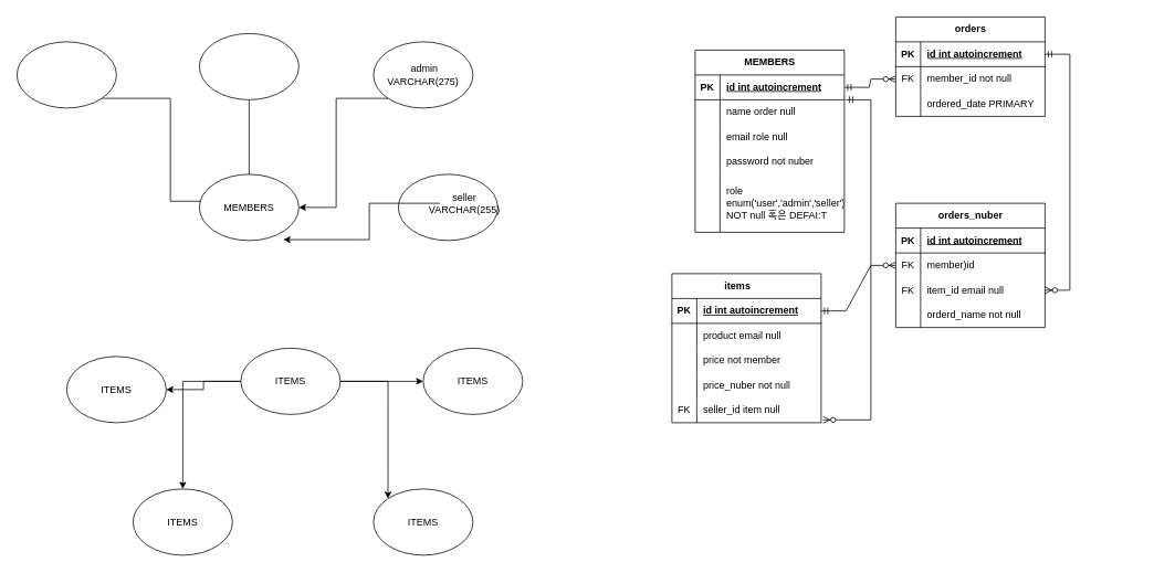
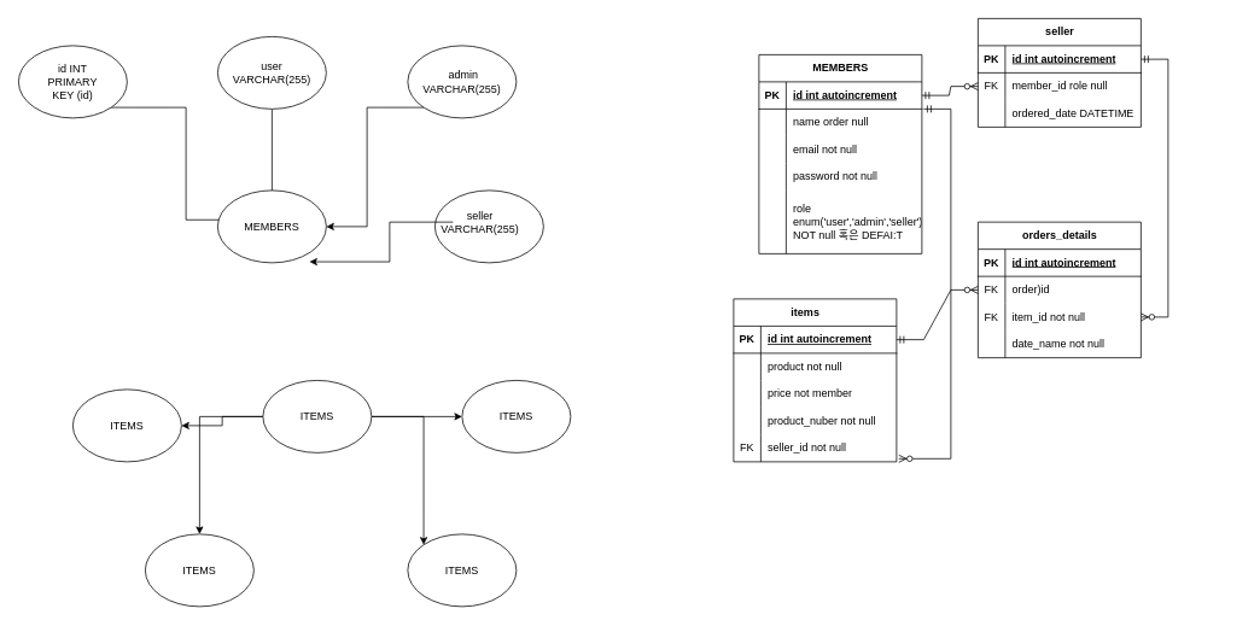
- <mxCell id="75" value="orders" style="shape=table;startSize=30;container=1;collapsible=1;childLayout=tableLayout;fixedRows=1;rowLines=0;fontStyle=1;align=center;resizeLast=1;html=1;" vertex="1" parent="1"><mxGeometry x="1080" y="20" width="180" height="120" as="geometry" /></mxCell>
+ <mxCell id="75" value="seller" style="shape=table;startSize=30;container=1;collapsible=1;childLayout=tableLayout;fixedRows=1;rowLines=0;fontStyle=1;align=center;resizeLast=1;html=1;" vertex="1" parent="1"><mxGeometry x="1080" y="20" width="180" height="120" as="geometry" /></mxCell>
+ <mxCell id="12" value="user VARCHAR(255)" style="text;html=1;strokeColor=none;fillColor=none;align=center;verticalAlign=middle;whiteSpace=wrap;rounded=0;" vertex="1" parent="1"><mxGeometry x="270" y="65" width="60" height="30" as="geometry" /></mxCell>
+ <mxCell id="11" value="id INT&lt;br&gt;PRIMARY KEY (id)" style="text;html=1;strokeColor=none;fillColor=none;align=center;verticalAlign=middle;whiteSpace=wrap;rounded=0;" vertex="1" parent="1"><mxGeometry x="50" y="75" width="60" height="30" as="geometry" /></mxCell>
- <mxCell id="13" value="&amp;nbsp;admin VARCHAR(275)" style="text;html=1;strokeColor=none;fillColor=none;align=center;verticalAlign=middle;whiteSpace=wrap;rounded=0;" vertex="1" parent="1"><mxGeometry x="480" y="75" width="60" height="30" as="geometry" /></mxCell>
+ <mxCell id="13" value="&amp;nbsp;admin VARCHAR(255)" style="text;html=1;strokeColor=none;fillColor=none;align=center;verticalAlign=middle;whiteSpace=wrap;rounded=0;" vertex="1" parent="1"><mxGeometry x="480" y="75" width="60" height="30" as="geometry" /></mxCell>
- <mxCell id="81" value="member_id not null" style="shape=partialRectangle;connectable=0;fillColor=none;top=0;left=0;bottom=0;right=0;align=left;spacingLeft=6;overflow=hidden;whiteSpace=wrap;html=1;" vertex="1" parent="79"><mxGeometry x="30" width="150" height="30" as="geometry"><mxRectangle width="150" height="30" as="alternateBounds" /></mxGeometry></mxCell>
+ <mxCell id="81" value="member_id role null" style="shape=partialRectangle;connectable=0;fillColor=none;top=0;left=0;bottom=0;right=0;align=left;spacingLeft=6;overflow=hidden;whiteSpace=wrap;html=1;" vertex="1" parent="79"><mxGeometry x="30" width="150" height="30" as="geometry"><mxRectangle width="150" height="30" as="alternateBounds" /></mxGeometry></mxCell>
- <mxCell id="84" value="ordered_date PRIMARY" style="shape=partialRectangle;connectable=0;fillColor=none;top=0;left=0;bottom=0;right=0;align=left;spacingLeft=6;overflow=hidden;whiteSpace=wrap;html=1;" vertex="1" parent="82"><mxGeometry x="30" width="150" height="30" as="geometry"><mxRectangle width="150" height="30" as="alternateBounds" /></mxGeometry></mxCell>
+ <mxCell id="84" value="ordered_date DATETIME" style="shape=partialRectangle;connectable=0;fillColor=none;top=0;left=0;bottom=0;right=0;align=left;spacingLeft=6;overflow=hidden;whiteSpace=wrap;html=1;" vertex="1" parent="82"><mxGeometry x="30" width="150" height="30" as="geometry"><mxRectangle width="150" height="30" as="alternateBounds" /></mxGeometry></mxCell>
- <mxCell id="39" value="email role null" style="shape=partialRectangle;connectable=0;fillColor=none;top=0;left=0;bottom=0;right=0;align=left;spacingLeft=6;overflow=hidden;whiteSpace=wrap;html=1;" vertex="1" parent="37"><mxGeometry x="30" width="150" height="30" as="geometry"><mxRectangle width="150" height="30" as="alternateBounds" /></mxGeometry></mxCell>
+ <mxCell id="39" value="email not null" style="shape=partialRectangle;connectable=0;fillColor=none;top=0;left=0;bottom=0;right=0;align=left;spacingLeft=6;overflow=hidden;whiteSpace=wrap;html=1;" vertex="1" parent="37"><mxGeometry x="30" width="150" height="30" as="geometry"><mxRectangle width="150" height="30" as="alternateBounds" /></mxGeometry></mxCell>
- <mxCell id="42" value="password not nuber" style="shape=partialRectangle;connectable=0;fillColor=none;top=0;left=0;bottom=0;right=0;align=left;spacingLeft=6;overflow=hidden;whiteSpace=wrap;html=1;" vertex="1" parent="40"><mxGeometry x="30" width="150" height="30" as="geometry"><mxRectangle width="150" height="30" as="alternateBounds" /></mxGeometry></mxCell>
+ <mxCell id="42" value="password not null" style="shape=partialRectangle;connectable=0;fillColor=none;top=0;left=0;bottom=0;right=0;align=left;spacingLeft=6;overflow=hidden;whiteSpace=wrap;html=1;" vertex="1" parent="40"><mxGeometry x="30" width="150" height="30" as="geometry"><mxRectangle width="150" height="30" as="alternateBounds" /></mxGeometry></mxCell>
- <mxCell id="14" value="seller VARCHAR(255)" style="text;html=1;strokeColor=none;fillColor=none;align=center;verticalAlign=middle;whiteSpace=wrap;rounded=0;" vertex="1" parent="1"><mxGeometry x="530" y="230" width="60" height="30" as="geometry" /></mxCell>
+ <mxCell id="14" value="seller VARCHAR(255)" style="text;html=1;strokeColor=none;fillColor=none;align=center;verticalAlign=middle;whiteSpace=wrap;rounded=0;" vertex="1" parent="1"><mxGeometry x="500" y="230" width="60" height="30" as="geometry" /></mxCell>
- <mxCell id="62" value="orders_nuber" style="shape=table;startSize=30;container=1;collapsible=1;childLayout=tableLayout;fixedRows=1;rowLines=0;fontStyle=1;align=center;resizeLast=1;html=1;" vertex="1" parent="1"><mxGeometry x="1080" y="245" width="180" height="150" as="geometry" /></mxCell>
+ <mxCell id="62" value="orders_details" style="shape=table;startSize=30;container=1;collapsible=1;childLayout=tableLayout;fixedRows=1;rowLines=0;fontStyle=1;align=center;resizeLast=1;html=1;" vertex="1" parent="1"><mxGeometry x="1080" y="245" width="180" height="150" as="geometry" /></mxCell>
- <mxCell id="68" value="member)id&amp;nbsp;" style="shape=partialRectangle;connectable=0;fillColor=none;top=0;left=0;bottom=0;right=0;align=left;spacingLeft=6;overflow=hidden;whiteSpace=wrap;html=1;" vertex="1" parent="66"><mxGeometry x="30" width="150" height="30" as="geometry"><mxRectangle width="150" height="30" as="alternateBounds" /></mxGeometry></mxCell>
+ <mxCell id="68" value="order)id&amp;nbsp;" style="shape=partialRectangle;connectable=0;fillColor=none;top=0;left=0;bottom=0;right=0;align=left;spacingLeft=6;overflow=hidden;whiteSpace=wrap;html=1;" vertex="1" parent="66"><mxGeometry x="30" width="150" height="30" as="geometry"><mxRectangle width="150" height="30" as="alternateBounds" /></mxGeometry></mxCell>
- <mxCell id="71" value="item_id email null" style="shape=partialRectangle;connectable=0;fillColor=none;top=0;left=0;bottom=0;right=0;align=left;spacingLeft=6;overflow=hidden;whiteSpace=wrap;html=1;" vertex="1" parent="69"><mxGeometry x="30" width="150" height="30" as="geometry"><mxRectangle width="150" height="30" as="alternateBounds" /></mxGeometry></mxCell>
+ <mxCell id="71" value="item_id not null" style="shape=partialRectangle;connectable=0;fillColor=none;top=0;left=0;bottom=0;right=0;align=left;spacingLeft=6;overflow=hidden;whiteSpace=wrap;html=1;" vertex="1" parent="69"><mxGeometry x="30" width="150" height="30" as="geometry"><mxRectangle width="150" height="30" as="alternateBounds" /></mxGeometry></mxCell>
- <mxCell id="74" value="orderd_name not null" style="shape=partialRectangle;connectable=0;fillColor=none;top=0;left=0;bottom=0;right=0;align=left;spacingLeft=6;overflow=hidden;whiteSpace=wrap;html=1;" vertex="1" parent="72"><mxGeometry x="30" width="150" height="30" as="geometry"><mxRectangle width="150" height="30" as="alternateBounds" /></mxGeometry></mxCell>
+ <mxCell id="74" value="date_name not null" style="shape=partialRectangle;connectable=0;fillColor=none;top=0;left=0;bottom=0;right=0;align=left;spacingLeft=6;overflow=hidden;whiteSpace=wrap;html=1;" vertex="1" parent="72"><mxGeometry x="30" width="150" height="30" as="geometry"><mxRectangle width="150" height="30" as="alternateBounds" /></mxGeometry></mxCell>
- <mxCell id="52" value="product email null" style="shape=partialRectangle;connectable=0;fillColor=none;top=0;left=0;bottom=0;right=0;align=left;spacingLeft=6;overflow=hidden;whiteSpace=wrap;html=1;" vertex="1" parent="50"><mxGeometry x="30" width="150" height="30" as="geometry"><mxRectangle width="150" height="30" as="alternateBounds" /></mxGeometry></mxCell>
+ <mxCell id="52" value="product not null" style="shape=partialRectangle;connectable=0;fillColor=none;top=0;left=0;bottom=0;right=0;align=left;spacingLeft=6;overflow=hidden;whiteSpace=wrap;html=1;" vertex="1" parent="50"><mxGeometry x="30" width="150" height="30" as="geometry"><mxRectangle width="150" height="30" as="alternateBounds" /></mxGeometry></mxCell>
- <mxCell id="58" value="price_nuber not null" style="shape=partialRectangle;connectable=0;fillColor=none;top=0;left=0;bottom=0;right=0;align=left;spacingLeft=6;overflow=hidden;whiteSpace=wrap;html=1;" vertex="1" parent="56"><mxGeometry x="30" width="150" height="30" as="geometry"><mxRectangle width="150" height="30" as="alternateBounds" /></mxGeometry></mxCell>
+ <mxCell id="58" value="product_nuber not null" style="shape=partialRectangle;connectable=0;fillColor=none;top=0;left=0;bottom=0;right=0;align=left;spacingLeft=6;overflow=hidden;whiteSpace=wrap;html=1;" vertex="1" parent="56"><mxGeometry x="30" width="150" height="30" as="geometry"><mxRectangle width="150" height="30" as="alternateBounds" /></mxGeometry></mxCell>
- <mxCell id="61" value="seller_id item null" style="shape=partialRectangle;connectable=0;fillColor=none;top=0;left=0;bottom=0;right=0;align=left;spacingLeft=6;overflow=hidden;whiteSpace=wrap;html=1;" vertex="1" parent="59"><mxGeometry x="30" width="150" height="30" as="geometry"><mxRectangle width="150" height="30" as="alternateBounds" /></mxGeometry></mxCell>
+ <mxCell id="61" value="seller_id not null" style="shape=partialRectangle;connectable=0;fillColor=none;top=0;left=0;bottom=0;right=0;align=left;spacingLeft=6;overflow=hidden;whiteSpace=wrap;html=1;" vertex="1" parent="59"><mxGeometry x="30" width="150" height="30" as="geometry"><mxRectangle width="150" height="30" as="alternateBounds" /></mxGeometry></mxCell>
